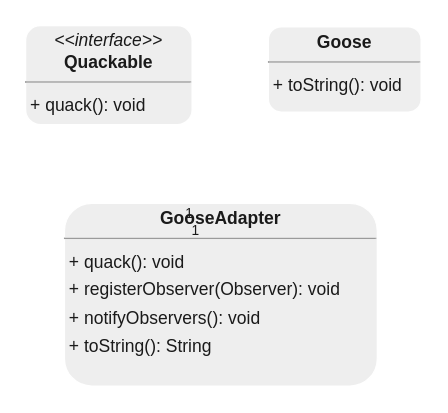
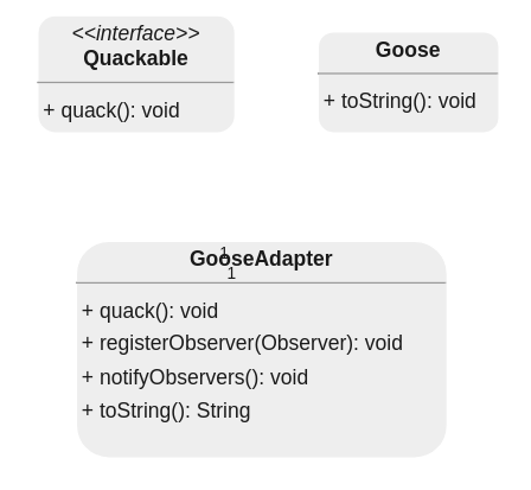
- <mxCell id="4" value="&lt;p style=&quot;margin:0px;margin-top:4px;text-align:center;&quot;&gt;&lt;i&gt;&amp;lt;&amp;lt;interface&amp;gt;&amp;gt;&lt;/i&gt;&lt;br/&gt;&lt;b&gt;Quackable&lt;/b&gt;&lt;/p&gt;&lt;hr size=&quot;1&quot;/&gt;&lt;p style=&quot;margin:0 0 0 4px;line-height:1.6;&quot;&gt;+ quack(): void&lt;/p&gt;" style="verticalAlign=top;align=left;overflow=fill;fontSize=14;fontFamily=Helvetica;html=1;rounded=1;shadow=0;comic=0;labelBackgroundColor=none;strokeWidth=1;fillColor=#EEEEEE;strokeColor=#FFFFFF;fontColor=#1A1A1A;" parent="1" vertex="1"><mxGeometry x="20" y="20" width="133" height="79" as="geometry" /></mxCell>
+ <mxCell id="4" value="&lt;p style=&quot;margin:0px;margin-top:4px;text-align:center;&quot;&gt;&lt;i&gt;&amp;lt;&amp;lt;interface&amp;gt;&amp;gt;&lt;/i&gt;&lt;br/&gt;&lt;b&gt;Quackable&lt;/b&gt;&lt;/p&gt;&lt;hr size=&quot;1&quot;/&gt;&lt;p style=&quot;margin:0 0 0 4px;line-height:1.6;&quot;&gt;+ quack(): void&lt;/p&gt;" style="verticalAlign=top;align=left;overflow=fill;fontSize=14;fontFamily=Helvetica;html=1;rounded=1;shadow=0;comic=0;labelBackgroundColor=none;strokeWidth=1;fillColor=#EEEEEE;strokeColor=#FFFFFF;fontColor=#1A1A1A;" parent="1" vertex="1"><mxGeometry x="25" y="10" width="133" height="79" as="geometry" /></mxCell>
